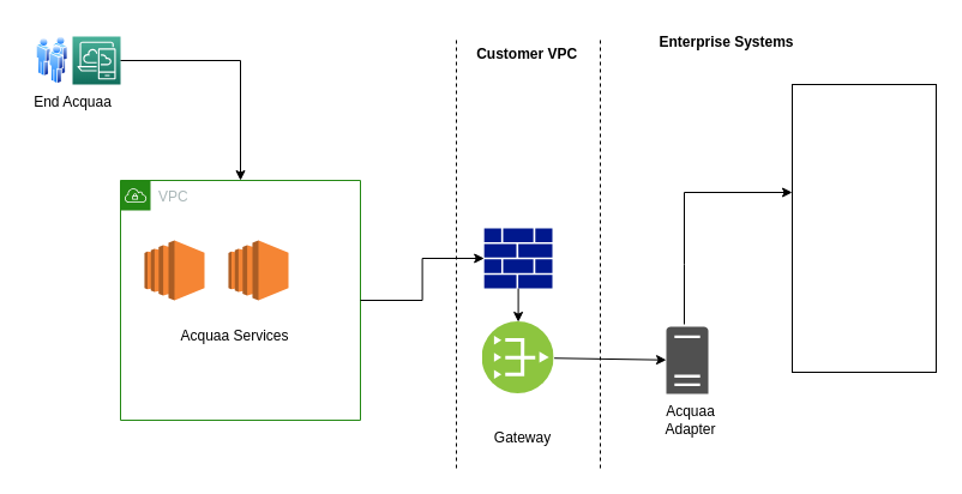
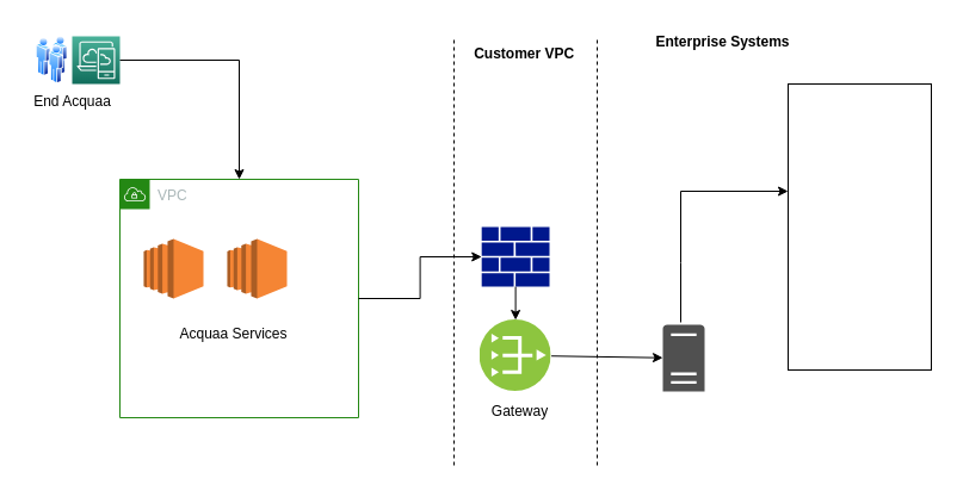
- <mxCell id="23" value="Acquaa&lt;br&gt;Adapter" style="text;html=1;align=center;verticalAlign=middle;resizable=0;points=[];autosize=1;strokeColor=none;fillColor=none;" parent="1" vertex="1"><mxGeometry x="540" y="330" width="70" height="40" as="geometry" /></mxCell>
- <mxCell id="22" value="Gateway" style="text;html=1;align=center;verticalAlign=middle;resizable=0;points=[];autosize=1;strokeColor=none;fillColor=none;" parent="1" vertex="1"><mxGeometry x="400" y="350" width="70" height="30" as="geometry" /></mxCell>
+ <mxCell id="22" value="Gateway" style="text;html=1;align=center;verticalAlign=middle;resizable=0;points=[];autosize=1;strokeColor=none;fillColor=none;" parent="1" vertex="1"><mxGeometry x="400" y="330" width="70" height="30" as="geometry" /></mxCell>
